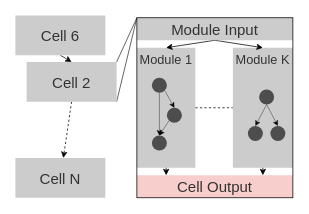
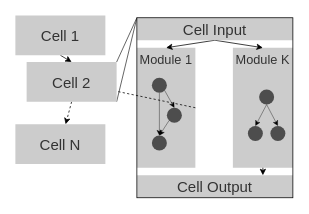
- <mxCell id="20" value="&lt;font style=&quot;font-size: 20px;&quot;&gt;Module Input&lt;/font&gt;" style="rounded=0;whiteSpace=wrap;html=1;fillColor=#CCCCCC;fontColor=#333333;strokeColor=none;" parent="1" vertex="1"><mxGeometry x="182" y="23" width="208" height="30" as="geometry" /></mxCell>
+ <mxCell id="20" value="&lt;font style=&quot;font-size: 20px;&quot;&gt;Cell Input&lt;/font&gt;" style="rounded=0;whiteSpace=wrap;html=1;fillColor=#CCCCCC;fontColor=#333333;strokeColor=none;" parent="1" vertex="1"><mxGeometry x="182" y="23" width="208" height="30" as="geometry" /></mxCell>
- <mxCell id="3" value="&lt;font style=&quot;font-size: 20px;&quot;&gt;Cell 6&lt;/font&gt;" style="rounded=0;whiteSpace=wrap;html=1;fillColor=#CCCCCC;fontColor=#333333;strokeColor=none;" parent="1" vertex="1"><mxGeometry x="20" y="20" width="120" height="53" as="geometry" /></mxCell>
+ <mxCell id="3" value="&lt;font style=&quot;font-size: 20px;&quot;&gt;Cell 1&lt;/font&gt;" style="rounded=0;whiteSpace=wrap;html=1;fillColor=#CCCCCC;fontColor=#333333;strokeColor=none;" parent="1" vertex="1"><mxGeometry x="20" y="20" width="120" height="53" as="geometry" /></mxCell>
- <mxCell id="16" style="edgeStyle=none;rounded=0;orthogonalLoop=1;jettySize=auto;html=1;exitX=1;exitY=0.5;exitDx=0;exitDy=0;entryX=0;entryY=0.5;entryDx=0;entryDy=0;dashed=1;strokeWidth=1;fontSize=20;endArrow=none;endFill=0;" parent="1" source="9" target="17" edge="1"><mxGeometry relative="1" as="geometry"><mxPoint x="332" y="143" as="sourcePoint" /></mxGeometry></mxCell>
+ <mxCell id="16" style="edgeStyle=none;rounded=0;orthogonalLoop=1;jettySize=auto;html=1;exitX=1;exitY=0.5;exitDx=0;exitDy=0;dashed=1;strokeWidth=1;fontSize=20;endArrow=none;endFill=0;" parent="1" source="9" target="7" edge="1"><mxGeometry relative="1" as="geometry"><mxPoint x="332" y="143" as="sourcePoint" /></mxGeometry></mxCell>
- <mxCell id="29" style="rounded=0;orthogonalLoop=1;jettySize=auto;html=1;exitX=0.5;exitY=1;exitDx=0;exitDy=0;entryX=0.188;entryY=0;entryDx=0;entryDy=0;entryPerimeter=0;" edge="1" parent="1" source="9" target="21"><mxGeometry relative="1" as="geometry"><mxPoint x="280" y="233" as="targetPoint" /></mxGeometry></mxCell>
- <mxCell id="8" value="&lt;font style=&quot;font-size: 20px;&quot;&gt;Cell N&lt;/font&gt;" style="rounded=0;whiteSpace=wrap;html=1;fillColor=#CCCCCC;fontColor=#333333;strokeColor=none;" parent="1" vertex="1"><mxGeometry x="20" y="210" width="120" height="53" as="geometry" /></mxCell>
+ <mxCell id="8" value="&lt;font style=&quot;font-size: 20px;&quot;&gt;Cell N&lt;/font&gt;" style="rounded=0;whiteSpace=wrap;html=1;fillColor=#CCCCCC;fontColor=#333333;strokeColor=none;" parent="1" vertex="1"><mxGeometry x="20" y="165" width="120" height="53" as="geometry" /></mxCell>
- <mxCell id="21" value="&lt;font style=&quot;font-size: 20px;&quot;&gt;Cell Output&lt;/font&gt;" style="rounded=0;whiteSpace=wrap;html=1;fillColor=#f8cecc;fontColor=#333333;strokeColor=none;" parent="1" vertex="1"><mxGeometry x="182" y="233" width="208" height="30" as="geometry" /></mxCell>
+ <mxCell id="21" value="&lt;font style=&quot;font-size: 20px;&quot;&gt;Cell Output&lt;/font&gt;" style="rounded=0;whiteSpace=wrap;html=1;fillColor=#CCCCCC;fontColor=#333333;strokeColor=none;" parent="1" vertex="1"><mxGeometry x="182" y="233" width="208" height="30" as="geometry" /></mxCell>
